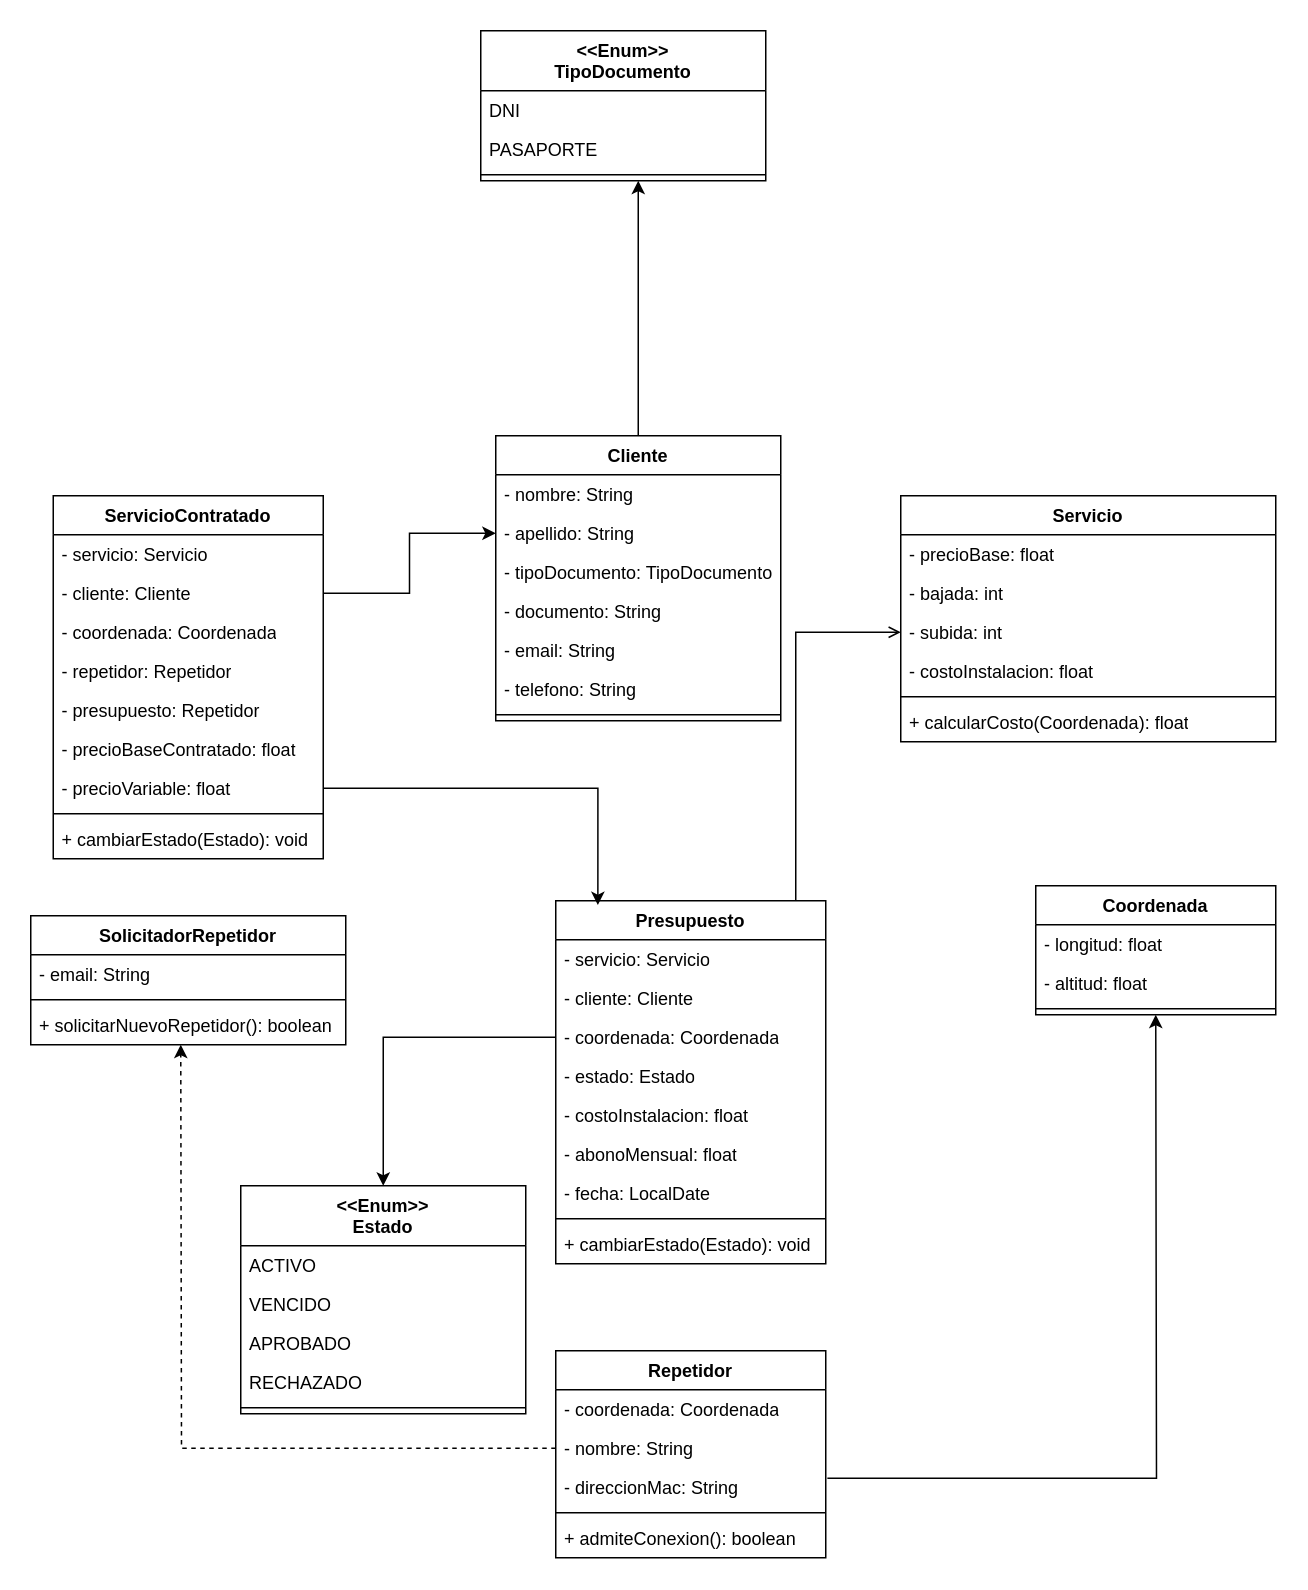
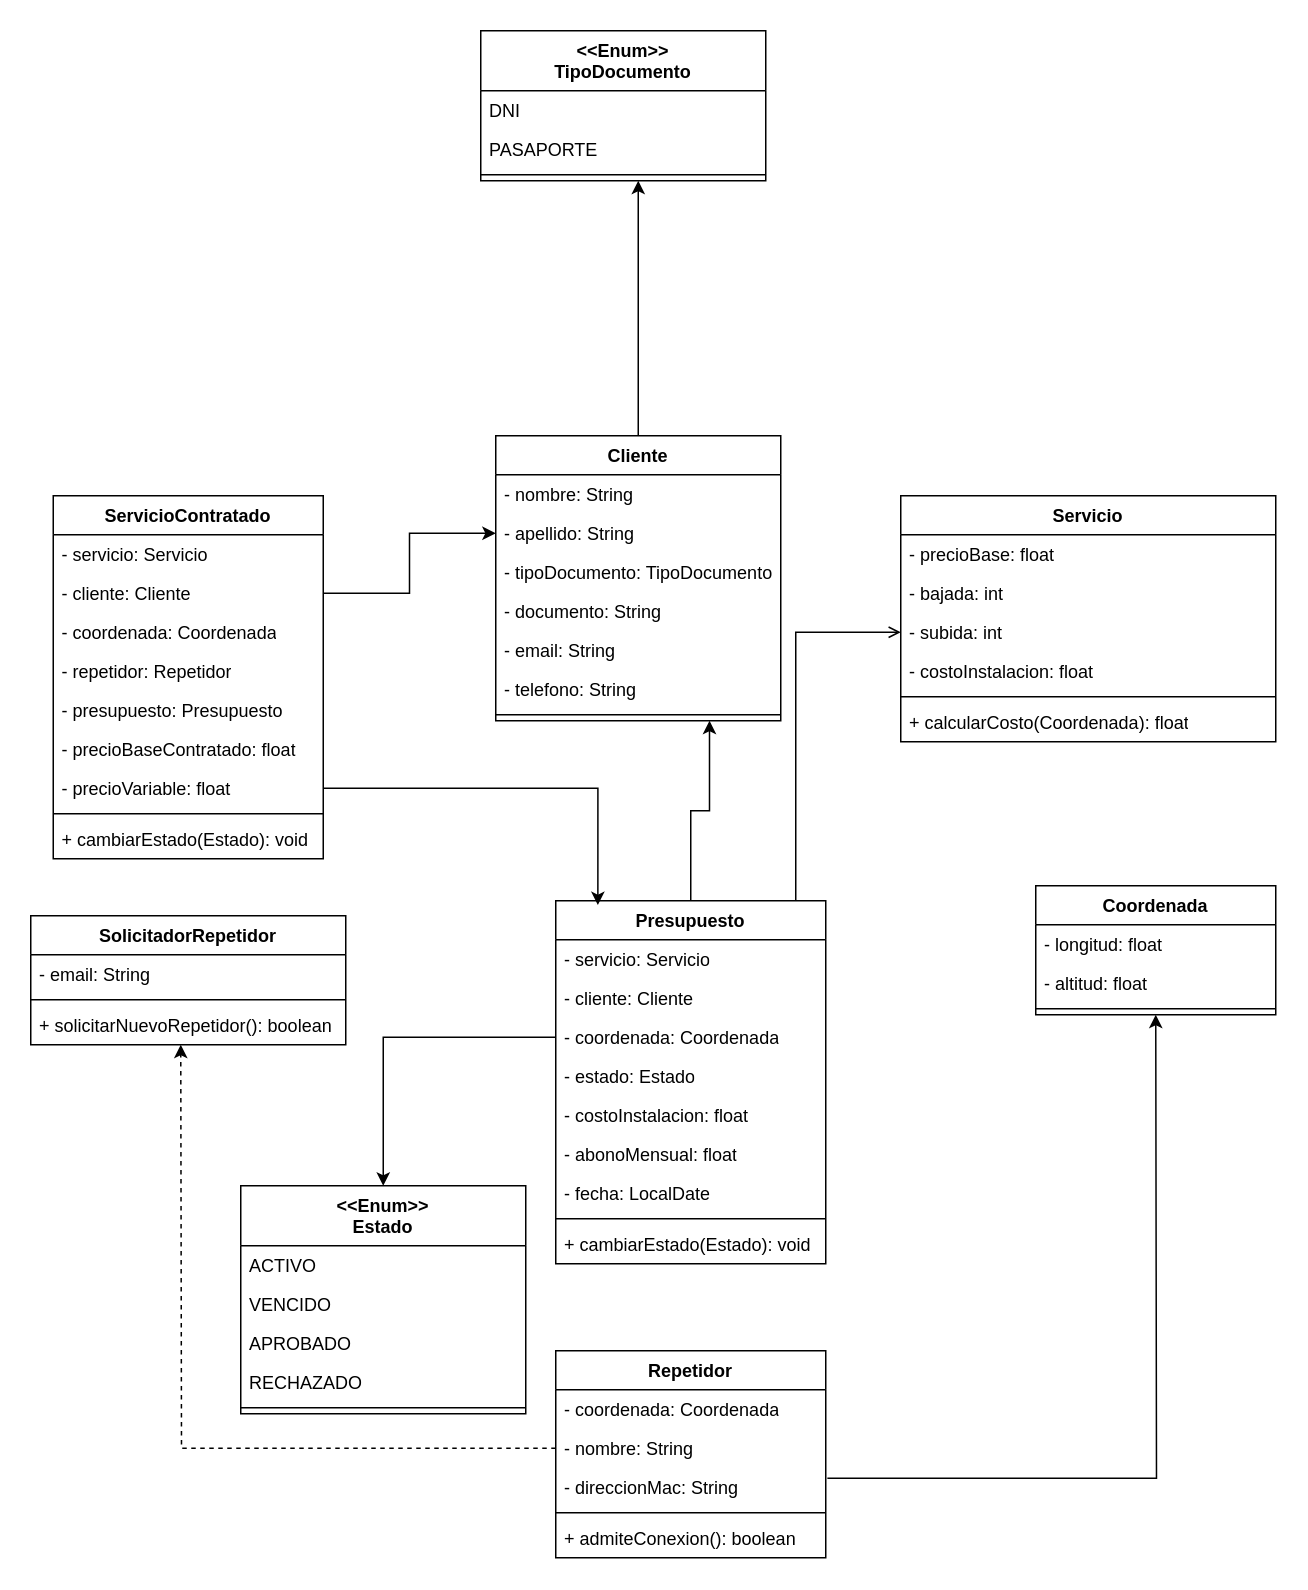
- <mxCell id="51" value="- presupuesto: Repetidor" style="text;strokeColor=none;fillColor=none;align=left;verticalAlign=top;spacingLeft=4;spacingRight=4;overflow=hidden;rotatable=0;points=[[0,0.5],[1,0.5]];portConstraint=eastwest;whiteSpace=wrap;html=1;" vertex="1" parent="46"><mxGeometry y="130" width="180" height="26" as="geometry" /></mxCell>
+ <mxCell id="51" value="- presupuesto: Presupuesto" style="text;strokeColor=none;fillColor=none;align=left;verticalAlign=top;spacingLeft=4;spacingRight=4;overflow=hidden;rotatable=0;points=[[0,0.5],[1,0.5]];portConstraint=eastwest;whiteSpace=wrap;html=1;" vertex="1" parent="46"><mxGeometry y="130" width="180" height="26" as="geometry" /></mxCell>
+ <mxCell id="28" style="edgeStyle=orthogonalEdgeStyle;rounded=0;orthogonalLoop=1;jettySize=auto;html=1;entryX=0.75;entryY=1;entryDx=0;entryDy=0;" edge="1" parent="1" source="30" target="3"><mxGeometry relative="1" as="geometry"><mxPoint x="477.25" y="506.988" as="targetPoint" /></mxGeometry></mxCell>
